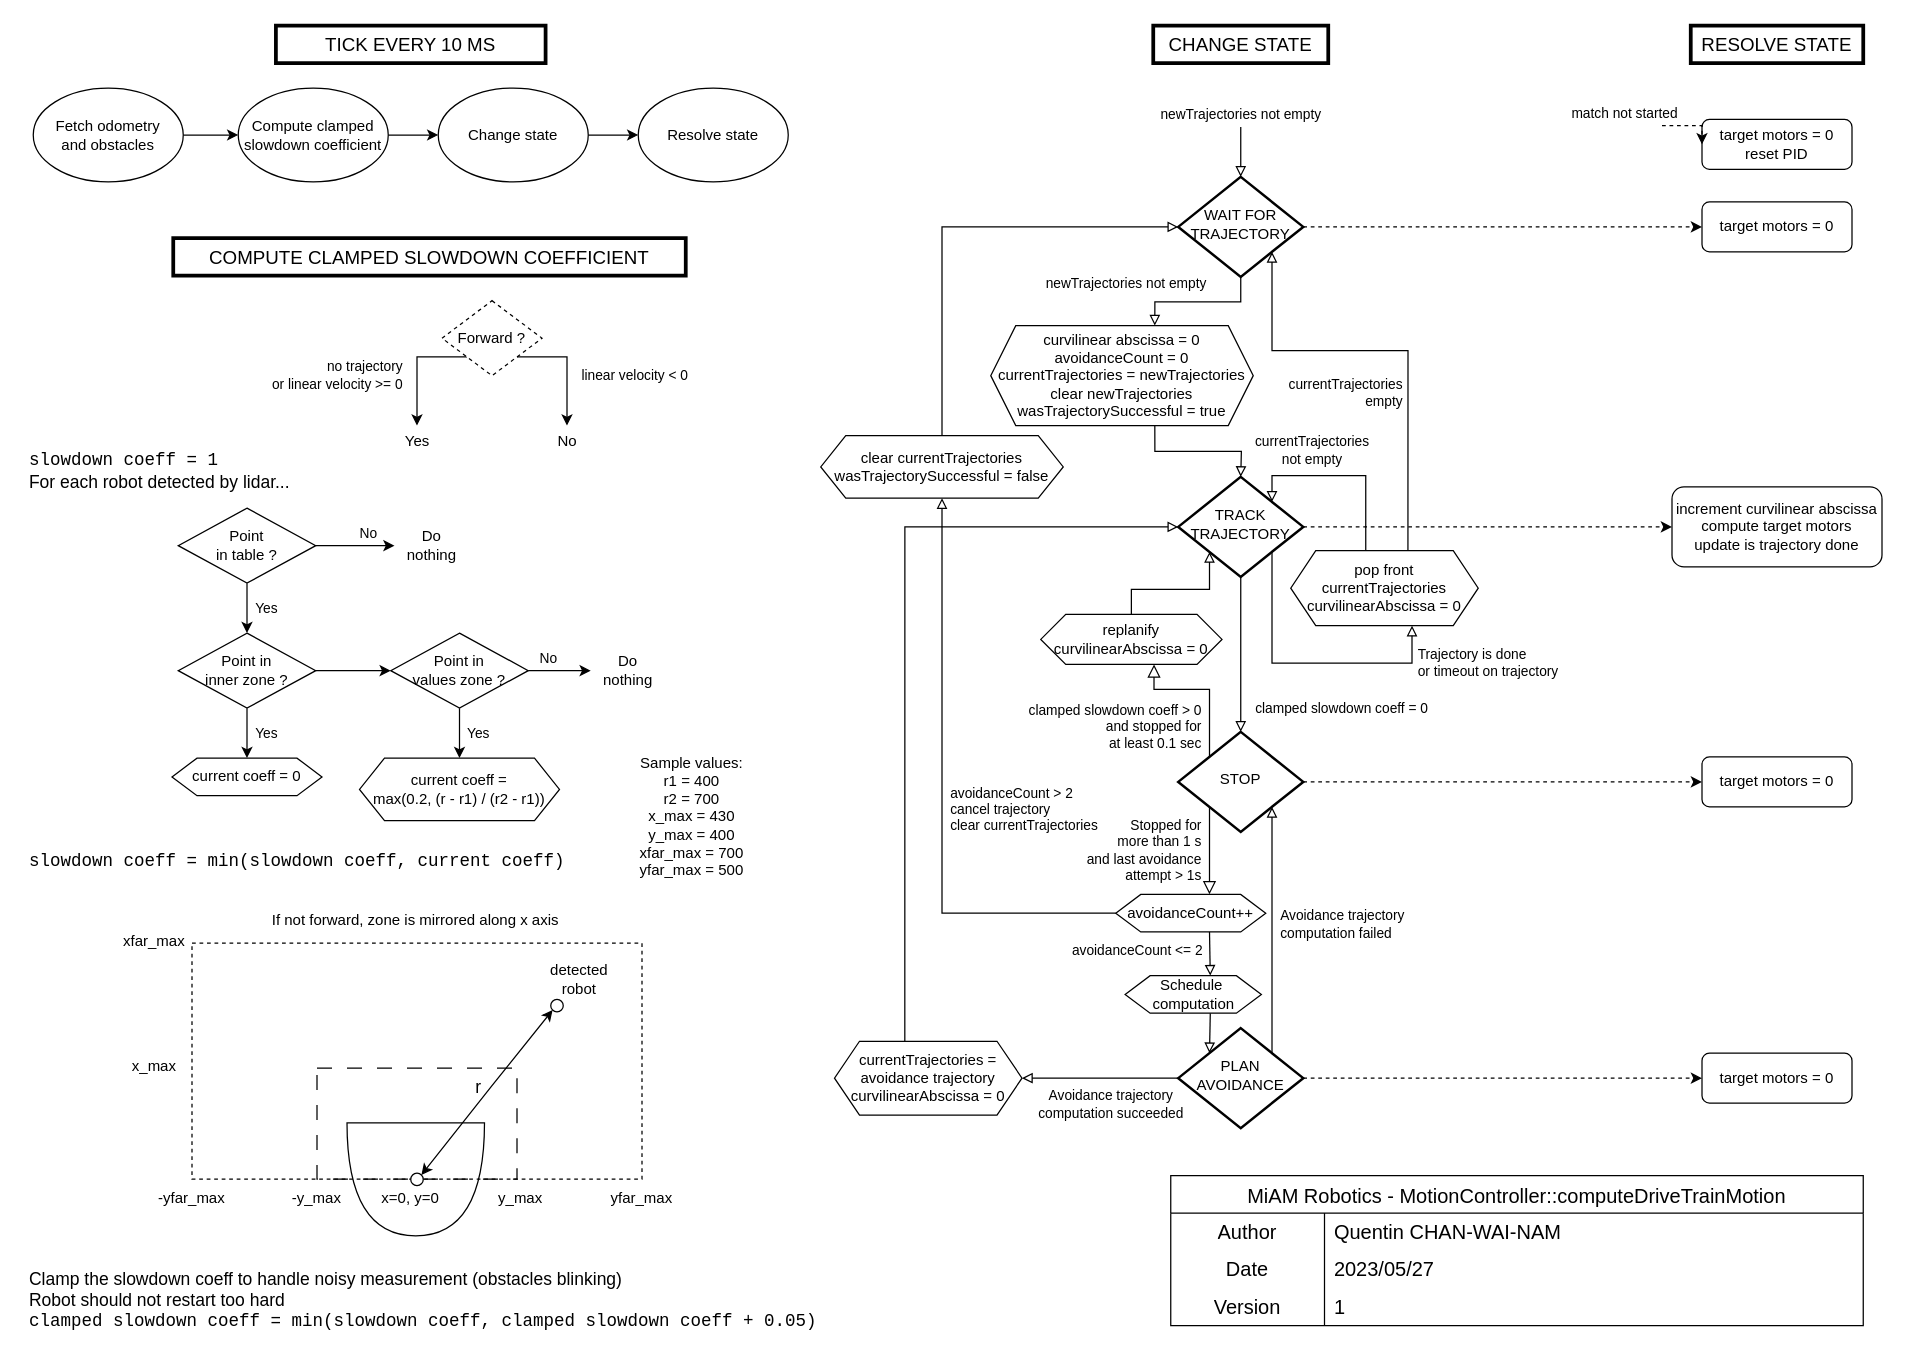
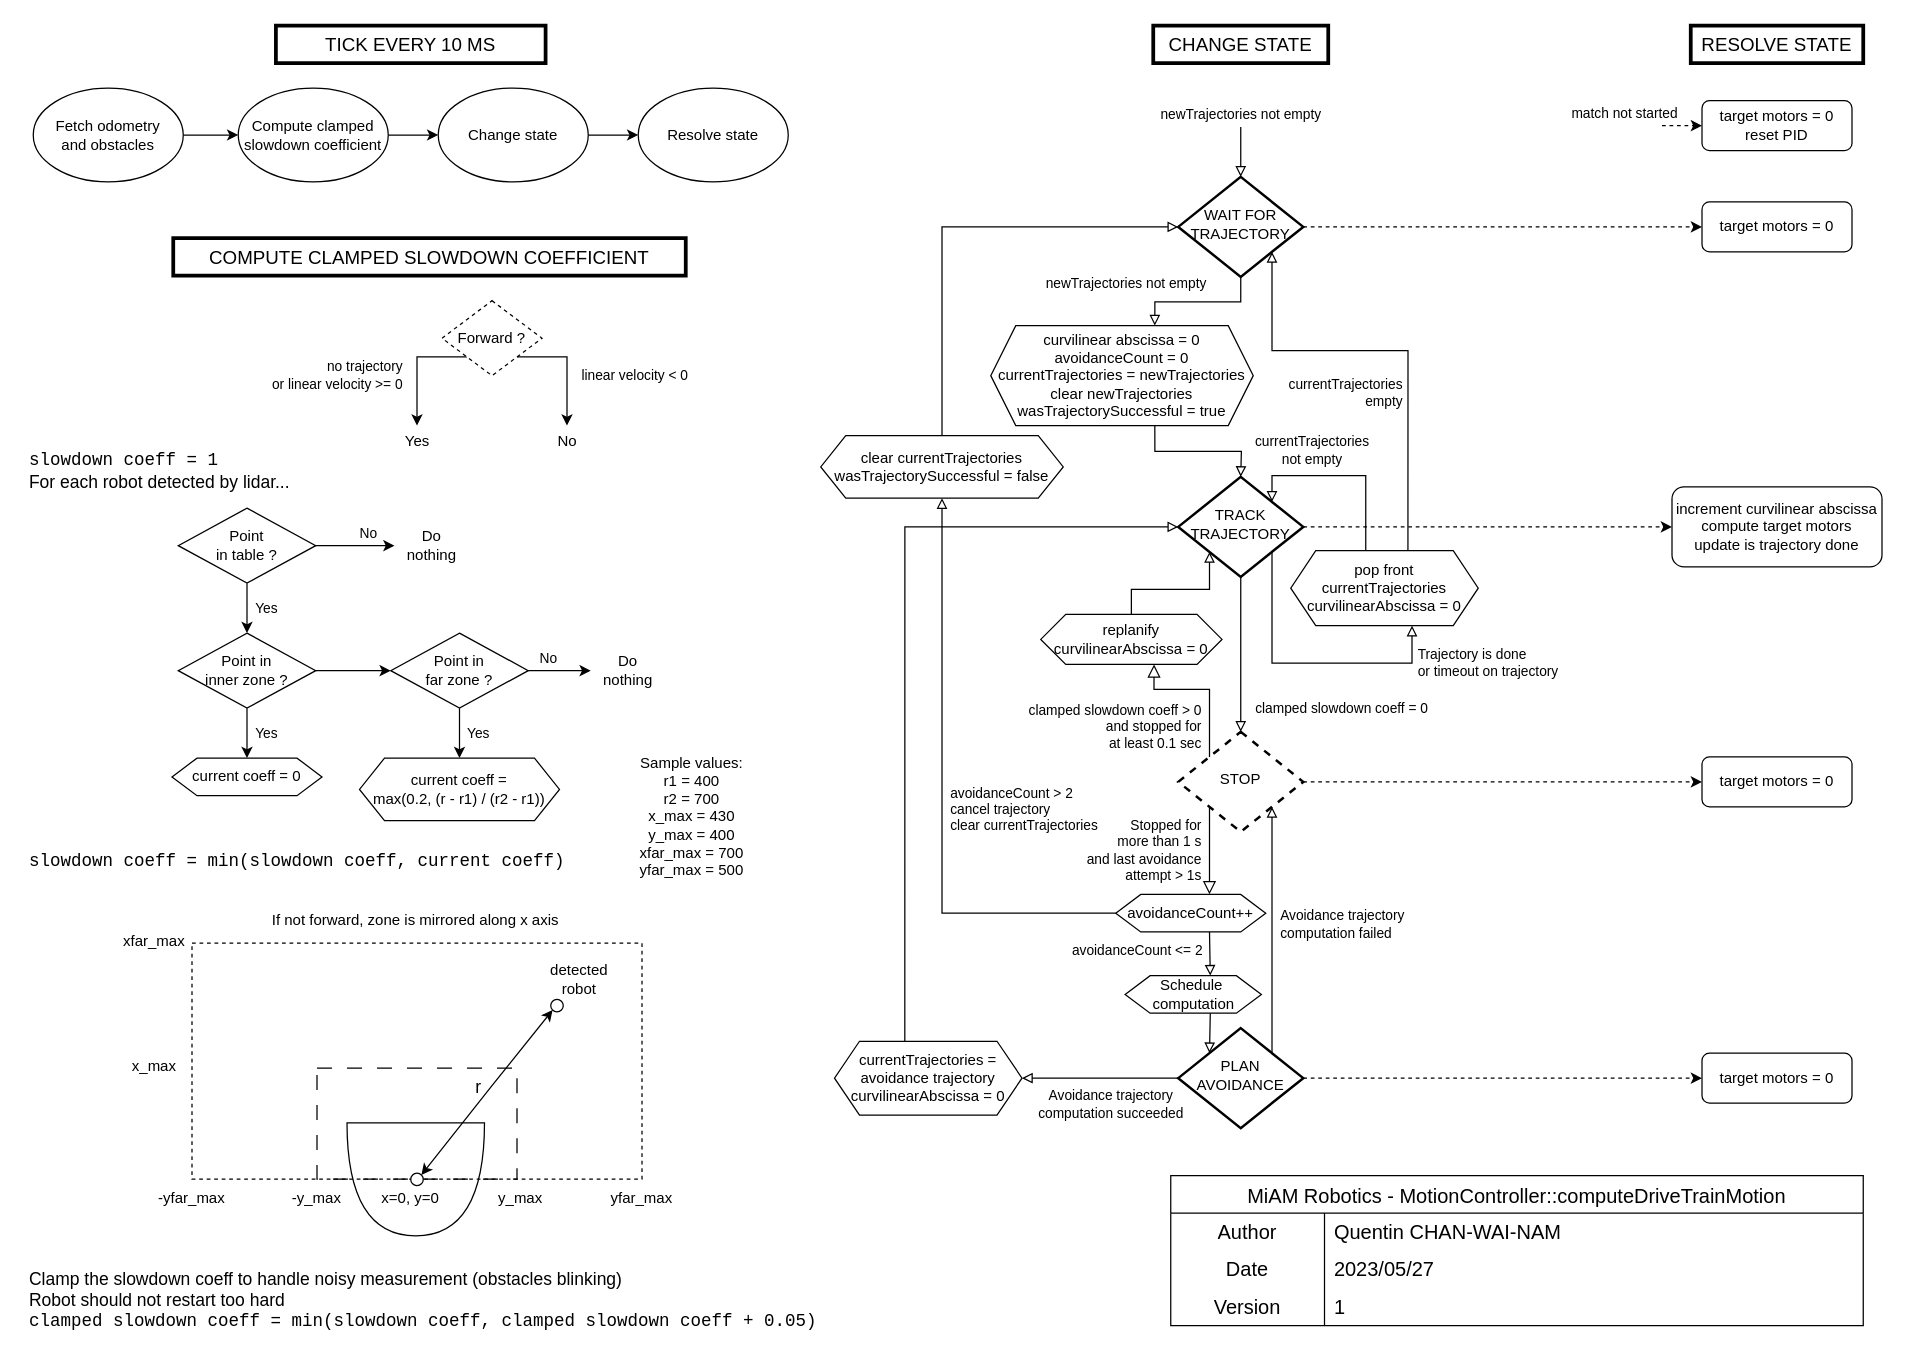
- <mxCell id="43" value="&lt;div&gt;target motors = 0&lt;/div&gt;&lt;div&gt;reset PID&lt;br&gt;&lt;/div&gt;" style="rounded=1;whiteSpace=wrap;html=1;fontSize=12;glass=0;strokeWidth=1;shadow=0;" vertex="1" parent="1"><mxGeometry x="1361" y="95" width="120" height="40" as="geometry" /></mxCell>
+ <mxCell id="43" value="&lt;div&gt;target motors = 0&lt;/div&gt;&lt;div&gt;reset PID&lt;br&gt;&lt;/div&gt;" style="rounded=1;whiteSpace=wrap;html=1;fontSize=12;glass=0;strokeWidth=1;shadow=0;" vertex="1" parent="1"><mxGeometry x="1361" y="80" width="120" height="40" as="geometry" /></mxCell>
- <mxCell id="72" value="Point in &lt;br&gt;values zone ?" style="rhombus;whiteSpace=wrap;html=1;" vertex="1" parent="1"><mxGeometry x="312" y="506" width="110" height="60" as="geometry" /></mxCell>
+ <mxCell id="72" value="Point in &lt;br&gt;far zone ?" style="rhombus;whiteSpace=wrap;html=1;" vertex="1" parent="1"><mxGeometry x="312" y="506" width="110" height="60" as="geometry" /></mxCell>
- <mxCell id="3" value="STOP" style="rhombus;whiteSpace=wrap;html=1;shadow=0;fontFamily=Helvetica;fontSize=12;align=center;strokeWidth=2;spacing=6;spacingTop=-4;" vertex="1" parent="1"><mxGeometry x="942" y="585" width="100" height="80" as="geometry" /></mxCell>
+ <mxCell id="3" value="STOP" style="rhombus;whiteSpace=wrap;html=1;shadow=0;fontFamily=Helvetica;fontSize=12;align=center;strokeWidth=2;spacing=6;spacingTop=-4;dashed=1;" vertex="1" parent="1"><mxGeometry x="942" y="585" width="100" height="80" as="geometry" /></mxCell>
